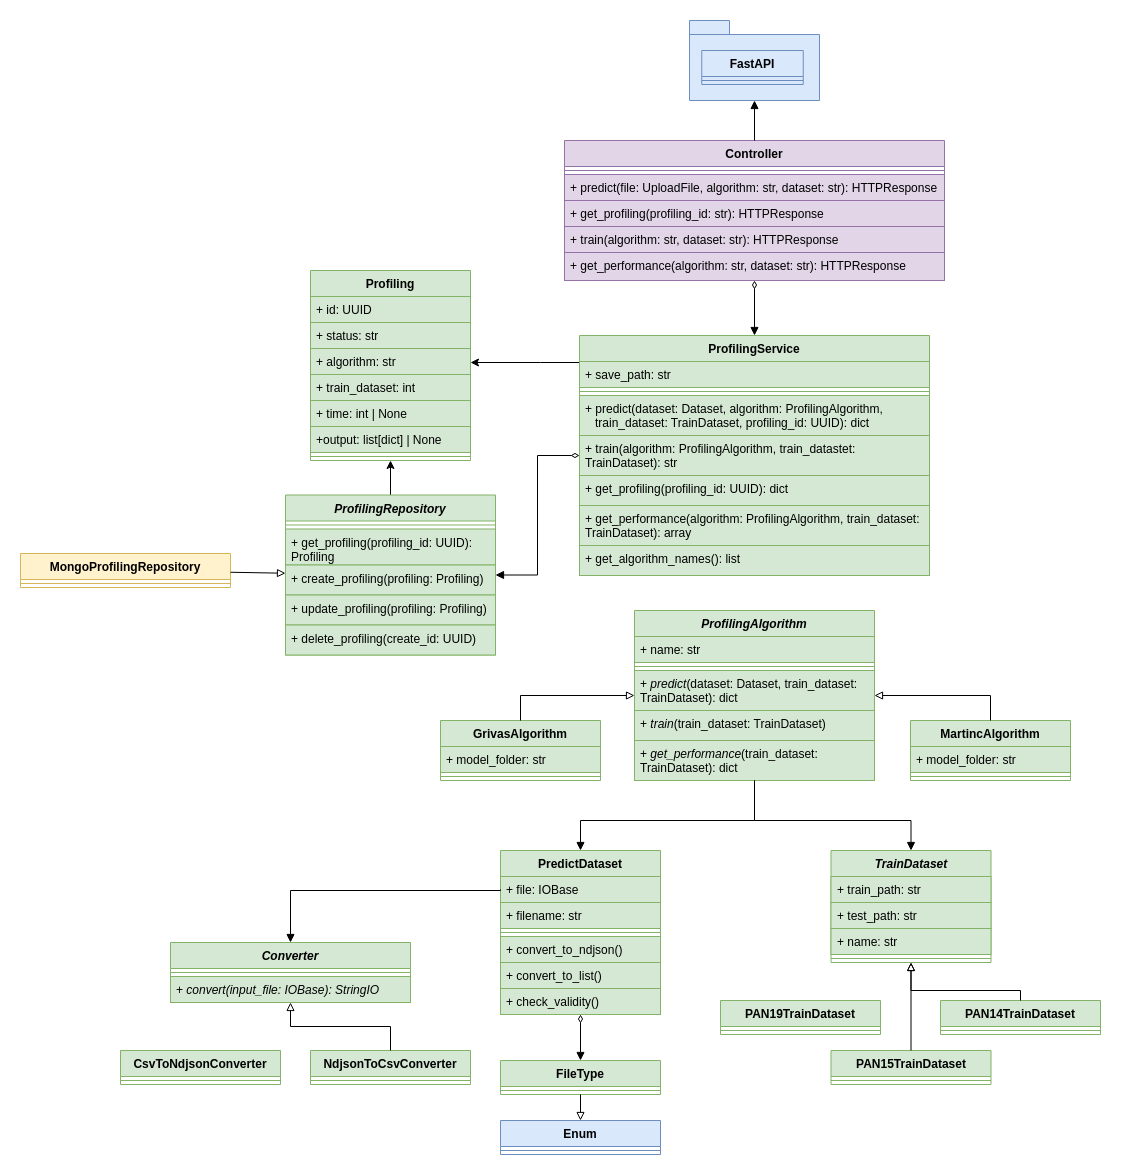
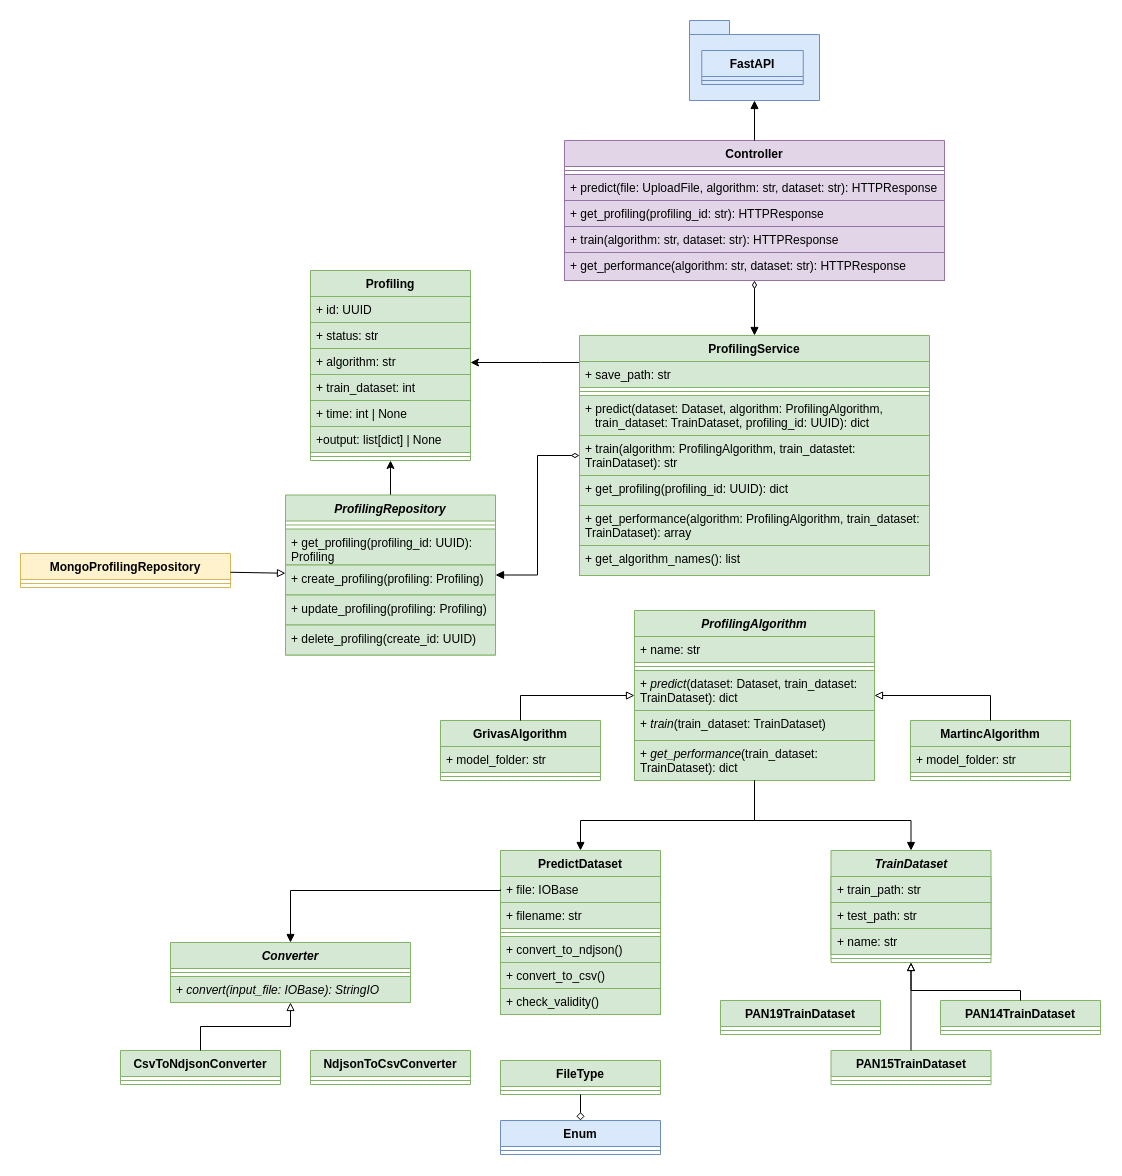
- <mxCell id="47" value="+ convert_to_list()" style="text;strokeColor=#82b366;fillColor=#d5e8d4;align=left;verticalAlign=top;spacingLeft=4;spacingRight=4;overflow=hidden;rotatable=0;points=[[0,0.5],[1,0.5]];portConstraint=eastwest;whiteSpace=wrap;html=1;" parent="42" vertex="1"><mxGeometry y="112" width="160" height="26" as="geometry" /></mxCell>
+ <mxCell id="47" value="+ convert_to_csv()" style="text;strokeColor=#82b366;fillColor=#d5e8d4;align=left;verticalAlign=top;spacingLeft=4;spacingRight=4;overflow=hidden;rotatable=0;points=[[0,0.5],[1,0.5]];portConstraint=eastwest;whiteSpace=wrap;html=1;" parent="42" vertex="1"><mxGeometry y="112" width="160" height="26" as="geometry" /></mxCell>
+ <mxCell id="71" value="" style="endArrow=block;html=1;rounded=0;entryX=0.5;entryY=1;entryDx=0;entryDy=0;exitX=0.5;exitY=0;exitDx=0;exitDy=0;edgeStyle=orthogonalEdgeStyle;endFill=0;" parent="1" source="67" target="64" edge="1"><mxGeometry width="50" height="50" relative="1" as="geometry"><mxPoint x="190" y="1012" as="sourcePoint" /><mxPoint x="240" y="962" as="targetPoint" /></mxGeometry></mxCell>
- <mxCell id="72" value="" style="endArrow=block;html=1;rounded=0;exitX=0.5;exitY=0;exitDx=0;exitDy=0;edgeStyle=orthogonalEdgeStyle;endFill=0;" parent="1" source="69" target="66" edge="1"><mxGeometry width="50" height="50" relative="1" as="geometry"><mxPoint x="380" y="970" as="sourcePoint" /><mxPoint x="270" y="960" as="targetPoint" /><Array as="points"><mxPoint x="390" y="1026" /><mxPoint x="290" y="1026" /></Array></mxGeometry></mxCell>
- <mxCell id="54" value="" style="endArrow=diamondThin;html=1;rounded=0;endFill=0;startArrow=block;startFill=1;entryX=0.5;entryY=1;entryDx=0;entryDy=0;exitX=0.5;exitY=0;exitDx=0;exitDy=0;" parent="1" source="49" target="42" edge="1"><mxGeometry width="50" height="50" relative="1" as="geometry"><mxPoint x="845" y="945" as="sourcePoint" /><mxPoint x="642" y="920" as="targetPoint" /></mxGeometry></mxCell>
- <mxCell id="53" value="" style="endArrow=block;html=1;rounded=0;entryX=0.5;entryY=0;entryDx=0;entryDy=0;exitX=0.5;exitY=1;exitDx=0;exitDy=0;endFill=0;" parent="1" source="49" target="51" edge="1"><mxGeometry width="50" height="50" relative="1" as="geometry"><mxPoint x="562" y="710" as="sourcePoint" /><mxPoint x="710" y="987" as="targetPoint" /></mxGeometry></mxCell>
+ <mxCell id="53" value="" style="endArrow=diamond;html=1;rounded=0;entryX=0.5;entryY=0;entryDx=0;entryDy=0;exitX=0.5;exitY=1;exitDx=0;exitDy=0;endFill=0;" parent="1" source="49" target="51" edge="1"><mxGeometry width="50" height="50" relative="1" as="geometry"><mxPoint x="562" y="710" as="sourcePoint" /><mxPoint x="710" y="987" as="targetPoint" /></mxGeometry></mxCell>
